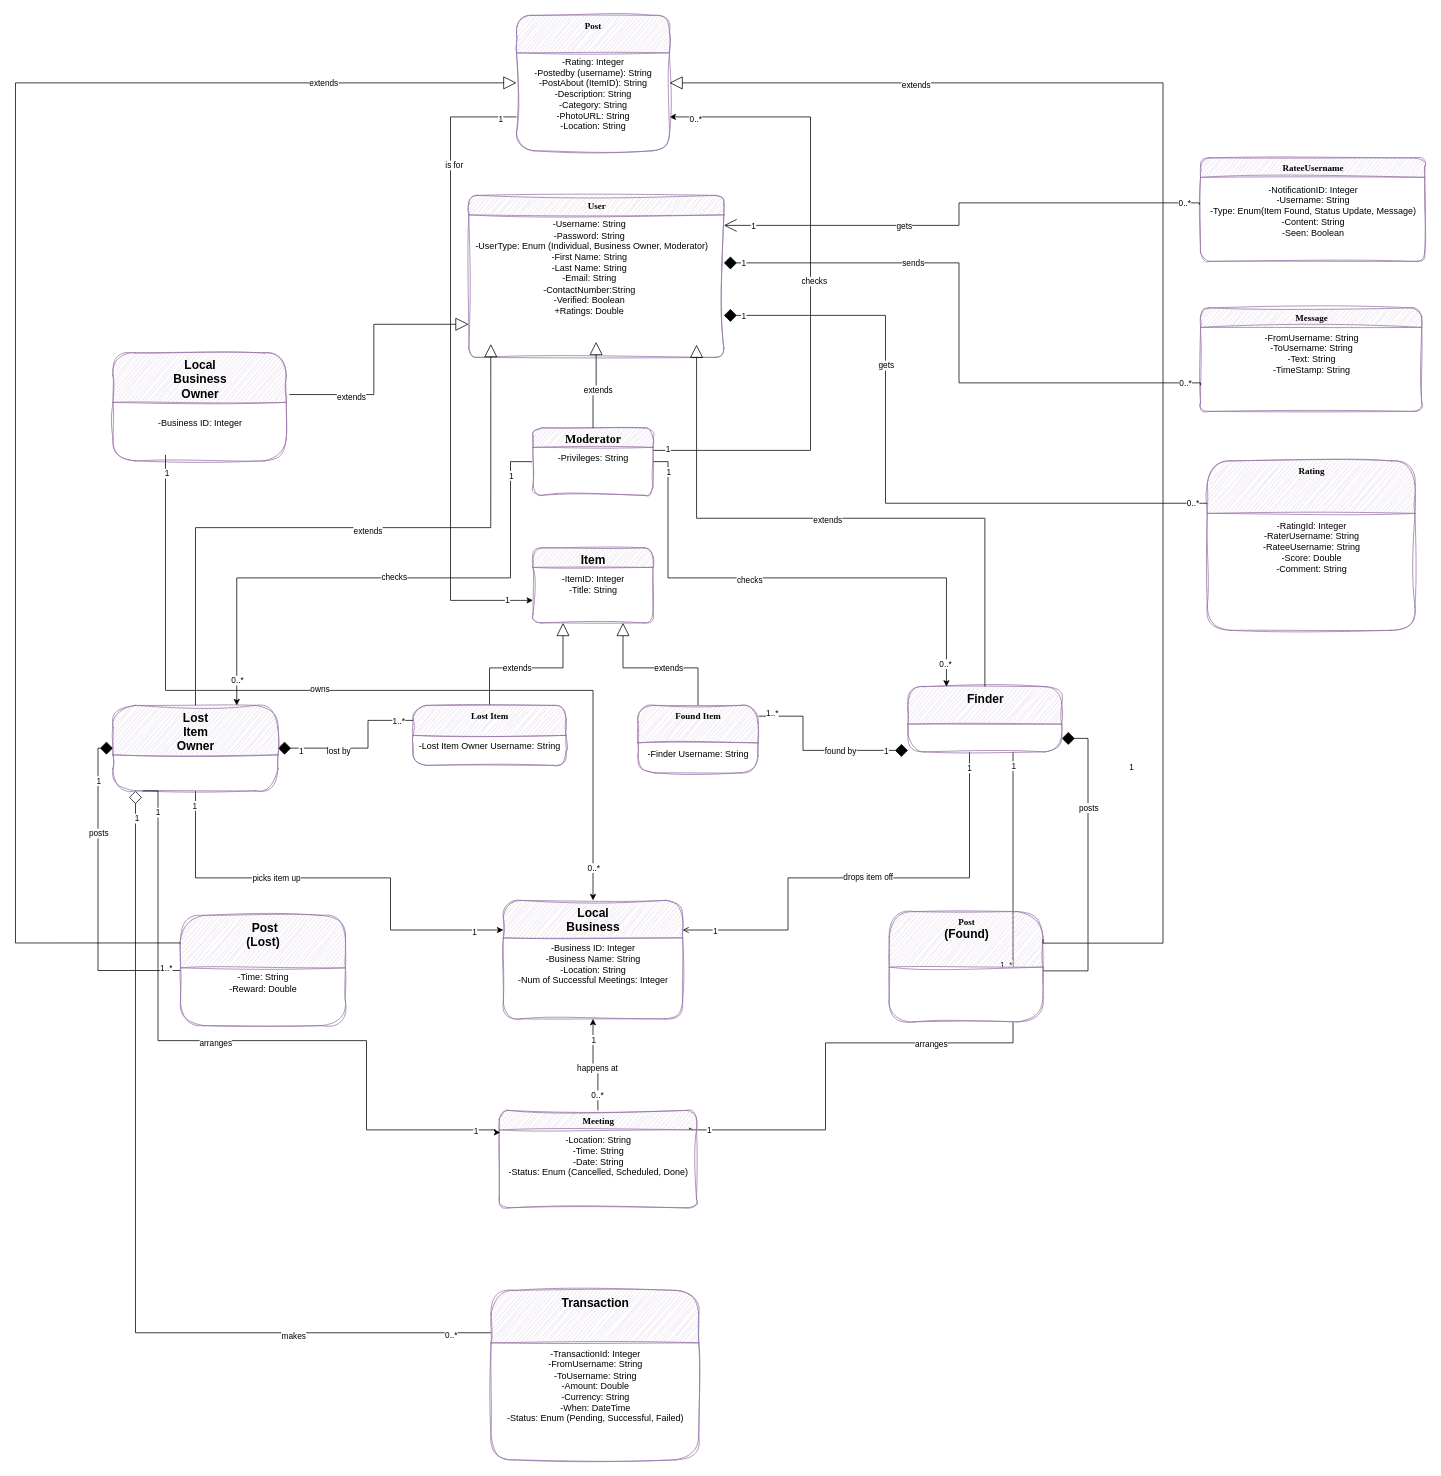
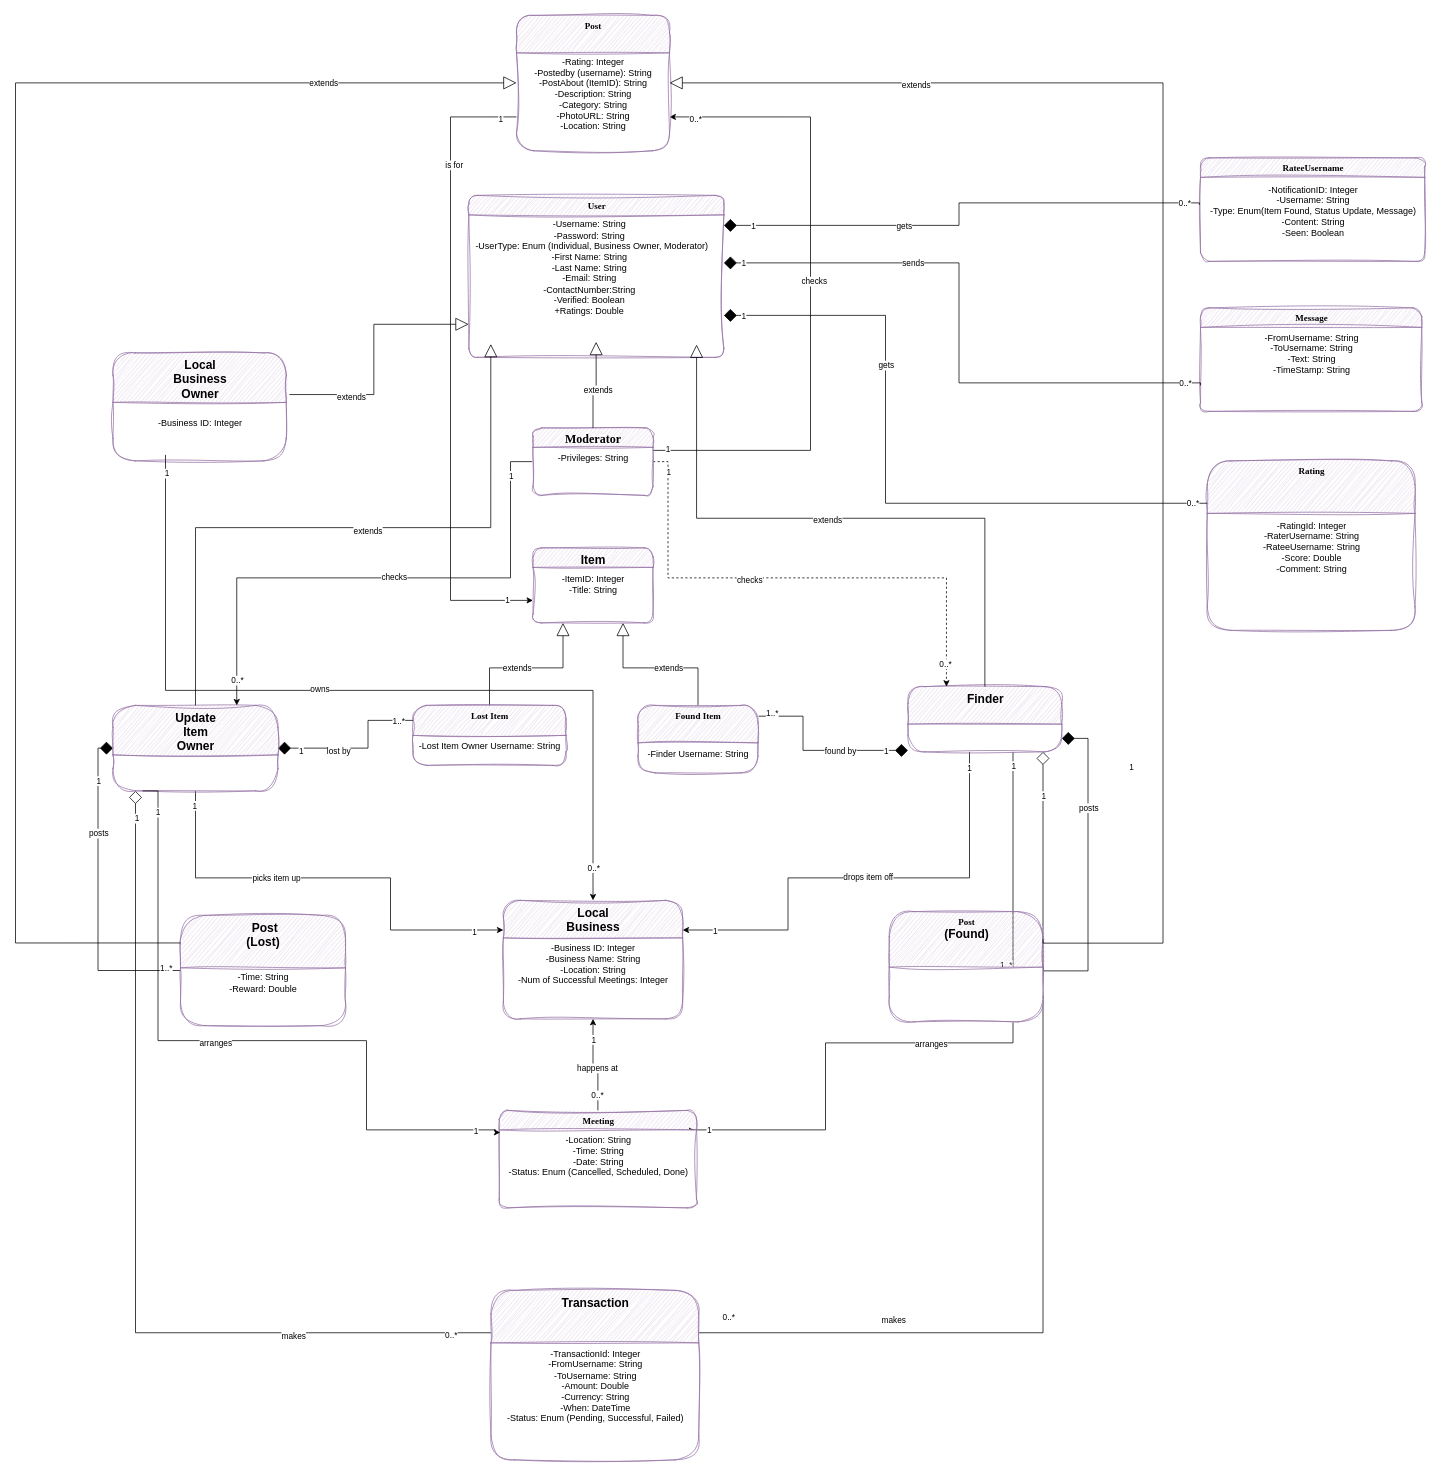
- <mxCell id="121" style="edgeStyle=orthogonalEdgeStyle;rounded=0;orthogonalLoop=1;jettySize=auto;html=1;exitX=-0.005;exitY=0.407;exitDx=0;exitDy=0;exitPerimeter=0;endArrow=open;endFill=1;endSize=15;" parent="1" source="106" target="54" edge="1"><mxGeometry relative="1" as="geometry"><Array as="points"><mxPoint x="1278" y="270" /><mxPoint x="1278" y="300" /></Array></mxGeometry></mxCell>
+ <mxCell id="121" style="edgeStyle=orthogonalEdgeStyle;rounded=0;orthogonalLoop=1;jettySize=auto;html=1;exitX=-0.005;exitY=0.407;exitDx=0;exitDy=0;exitPerimeter=0;endArrow=diamond;endFill=1;endSize=15;" parent="1" source="106" target="54" edge="1"><mxGeometry relative="1" as="geometry"><Array as="points"><mxPoint x="1278" y="270" /><mxPoint x="1278" y="300" /></Array></mxGeometry></mxCell>
- <mxCell id="84" style="edgeStyle=orthogonalEdgeStyle;rounded=0;orthogonalLoop=1;jettySize=auto;html=1;entryX=0.25;entryY=0;entryDx=0;entryDy=0;" parent="1" source="92" target="32" edge="1"><mxGeometry relative="1" as="geometry"><mxPoint x="1250" y="940" as="targetPoint" /><Array as="points"><mxPoint x="890" y="615" /><mxPoint x="890" y="770" /><mxPoint x="1261" y="770" /></Array></mxGeometry></mxCell>
+ <mxCell id="84" style="edgeStyle=orthogonalEdgeStyle;rounded=0;orthogonalLoop=1;jettySize=auto;html=1;entryX=0.25;entryY=0;entryDx=0;entryDy=0;dashed=1;" parent="1" source="92" target="32" edge="1"><mxGeometry relative="1" as="geometry"><mxPoint x="1250" y="940" as="targetPoint" /><Array as="points"><mxPoint x="890" y="615" /><mxPoint x="890" y="770" /><mxPoint x="1261" y="770" /></Array></mxGeometry></mxCell>
- <mxCell id="49" value="&lt;div align=&quot;center&quot;&gt;&lt;font style=&quot;font-size: 16px;&quot;&gt;&lt;span id=&quot;docs-internal-guid-7b11c67e-7fff-f666-aebd-7296b2d91ea7&quot; style=&quot;font-family: Calibri, sans-serif; color: rgb(0, 0, 0); background-color: transparent; font-weight: 700; font-style: normal; font-variant: normal; text-decoration: none; vertical-align: baseline; white-space: pre-wrap;&quot;&gt;Lost Item Owner&lt;/span&gt;&lt;/font&gt;&lt;/div&gt;" style="swimlane;html=1;fontStyle=1;align=center;verticalAlign=top;childLayout=stackLayout;horizontal=1;startSize=66;horizontalStack=0;resizeParent=1;resizeLast=0;collapsible=1;marginBottom=0;swimlaneFillColor=#ffffff;rounded=1;shadow=0;comic=0;labelBackgroundColor=none;strokeWidth=1;fillColor=#e1d5e7;fontFamily=Verdana;fontSize=12;sketch=1;curveFitting=1;jiggle=2;strokeColor=#9673a6;" parent="1" vertex="1"><mxGeometry x="150" y="940" width="220" height="114" as="geometry" /></mxCell>
+ <mxCell id="49" value="&lt;div align=&quot;center&quot;&gt;&lt;font style=&quot;font-size: 16px;&quot;&gt;&lt;span id=&quot;docs-internal-guid-7b11c67e-7fff-f666-aebd-7296b2d91ea7&quot; style=&quot;font-family: Calibri, sans-serif; color: rgb(0, 0, 0); background-color: transparent; font-weight: 700; font-style: normal; font-variant: normal; text-decoration: none; vertical-align: baseline; white-space: pre-wrap;&quot;&gt;Update Item Owner&lt;/span&gt;&lt;/font&gt;&lt;/div&gt;" style="swimlane;html=1;fontStyle=1;align=center;verticalAlign=top;childLayout=stackLayout;horizontal=1;startSize=66;horizontalStack=0;resizeParent=1;resizeLast=0;collapsible=1;marginBottom=0;swimlaneFillColor=#ffffff;rounded=1;shadow=0;comic=0;labelBackgroundColor=none;strokeWidth=1;fillColor=#e1d5e7;fontFamily=Verdana;fontSize=12;sketch=1;curveFitting=1;jiggle=2;strokeColor=#9673a6;" parent="1" vertex="1"><mxGeometry x="150" y="940" width="220" height="114" as="geometry" /></mxCell>
- <mxCell id="16" style="edgeStyle=orthogonalEdgeStyle;rounded=0;orthogonalLoop=1;jettySize=auto;html=1;entryX=1;entryY=0.25;entryDx=0;entryDy=0;endArrow=open;" parent="1" source="32" target="64" edge="1"><mxGeometry relative="1" as="geometry"><Array as="points"><mxPoint x="1292" y="1170" /><mxPoint x="1050" y="1170" /><mxPoint x="1050" y="1240" /></Array></mxGeometry></mxCell>
+ <mxCell id="16" style="edgeStyle=orthogonalEdgeStyle;rounded=0;orthogonalLoop=1;jettySize=auto;html=1;entryX=1;entryY=0.25;entryDx=0;entryDy=0;" parent="1" source="32" target="64" edge="1"><mxGeometry relative="1" as="geometry"><Array as="points"><mxPoint x="1292" y="1170" /><mxPoint x="1050" y="1170" /><mxPoint x="1050" y="1240" /></Array></mxGeometry></mxCell>
+ <mxCell id="28" style="edgeStyle=orthogonalEdgeStyle;rounded=0;orthogonalLoop=1;jettySize=auto;html=1;endArrow=diamond;endFill=0;exitX=1;exitY=0.25;exitDx=0;exitDy=0;endSize=15;" parent="1" source="119" target="32" edge="1"><mxGeometry relative="1" as="geometry"><Array as="points"><mxPoint x="1390" y="1777" /></Array></mxGeometry></mxCell>
+ <mxCell id="29" value="makes" style="edgeLabel;html=1;align=center;verticalAlign=middle;resizable=0;points=[];" parent="28" vertex="1" connectable="0"><mxGeometry x="0.611" y="1" relative="1" as="geometry"><mxPoint x="-199" y="518" as="offset" /></mxGeometry></mxCell>
+ <mxCell id="30" value="0..*" style="edgeLabel;html=1;align=center;verticalAlign=middle;resizable=0;points=[];" parent="28" vertex="1" connectable="0"><mxGeometry x="0.927" y="1" relative="1" as="geometry"><mxPoint x="-419" y="708" as="offset" /></mxGeometry></mxCell>
+ <mxCell id="31" value="1" style="edgeLabel;html=1;align=center;verticalAlign=middle;resizable=0;points=[];" parent="28" vertex="1" connectable="0"><mxGeometry x="-0.97" relative="1" as="geometry"><mxPoint x="440" y="-716" as="offset" /></mxGeometry></mxCell>
